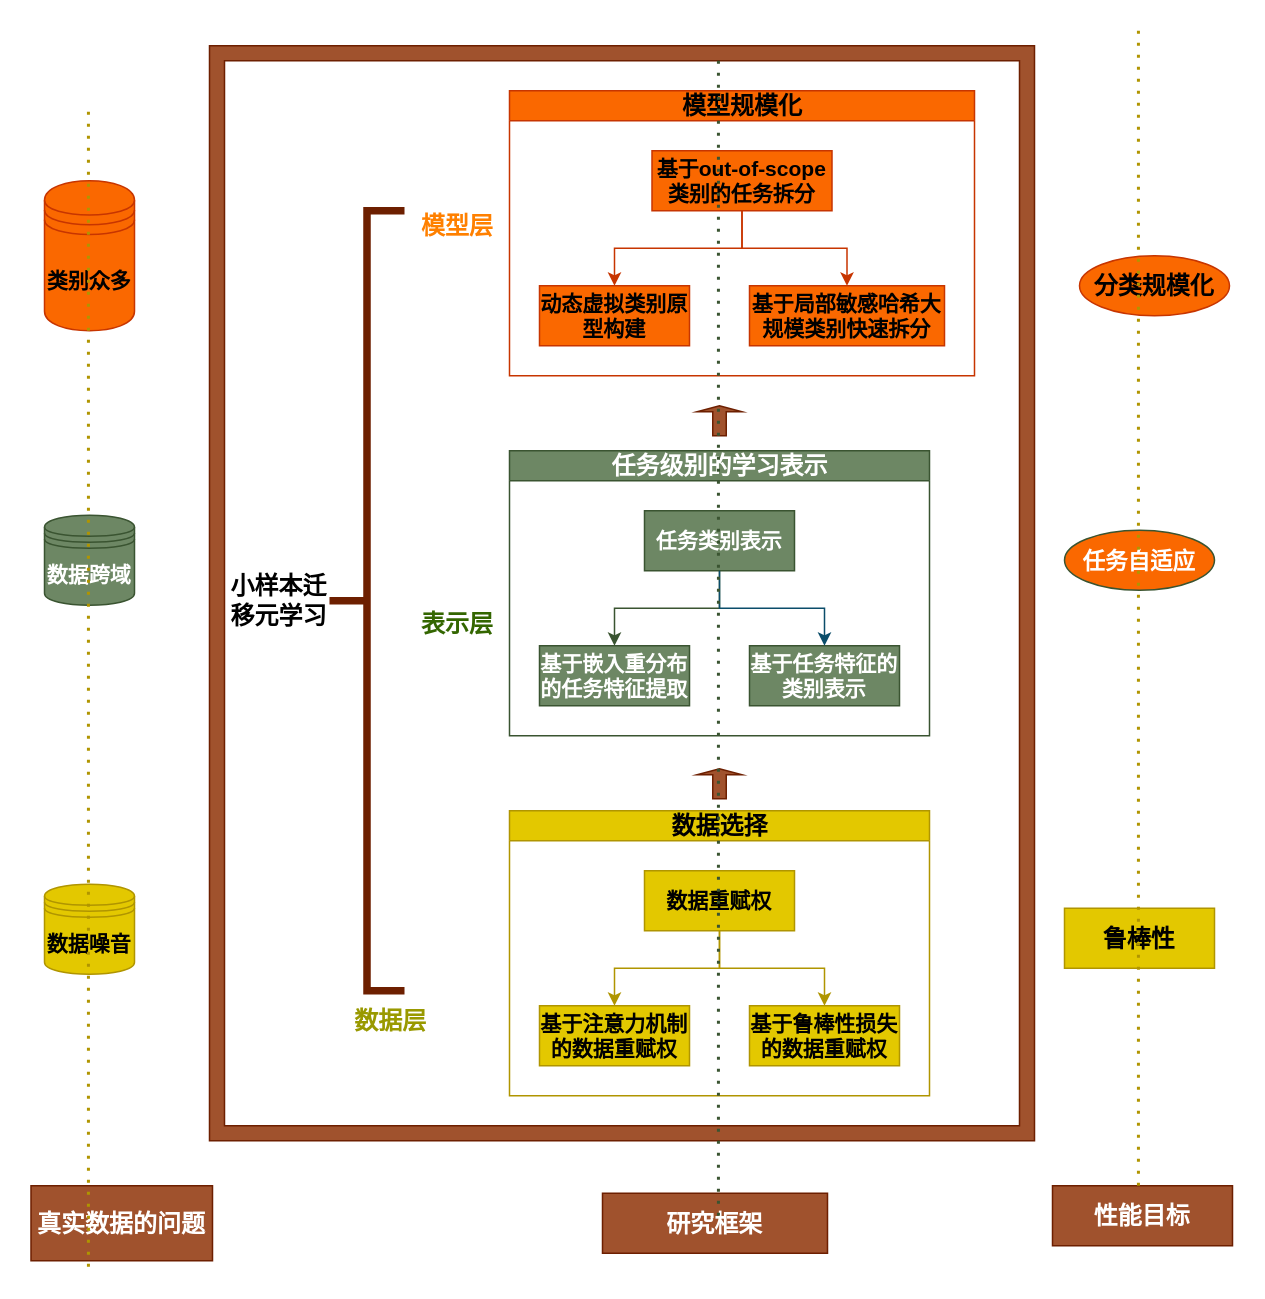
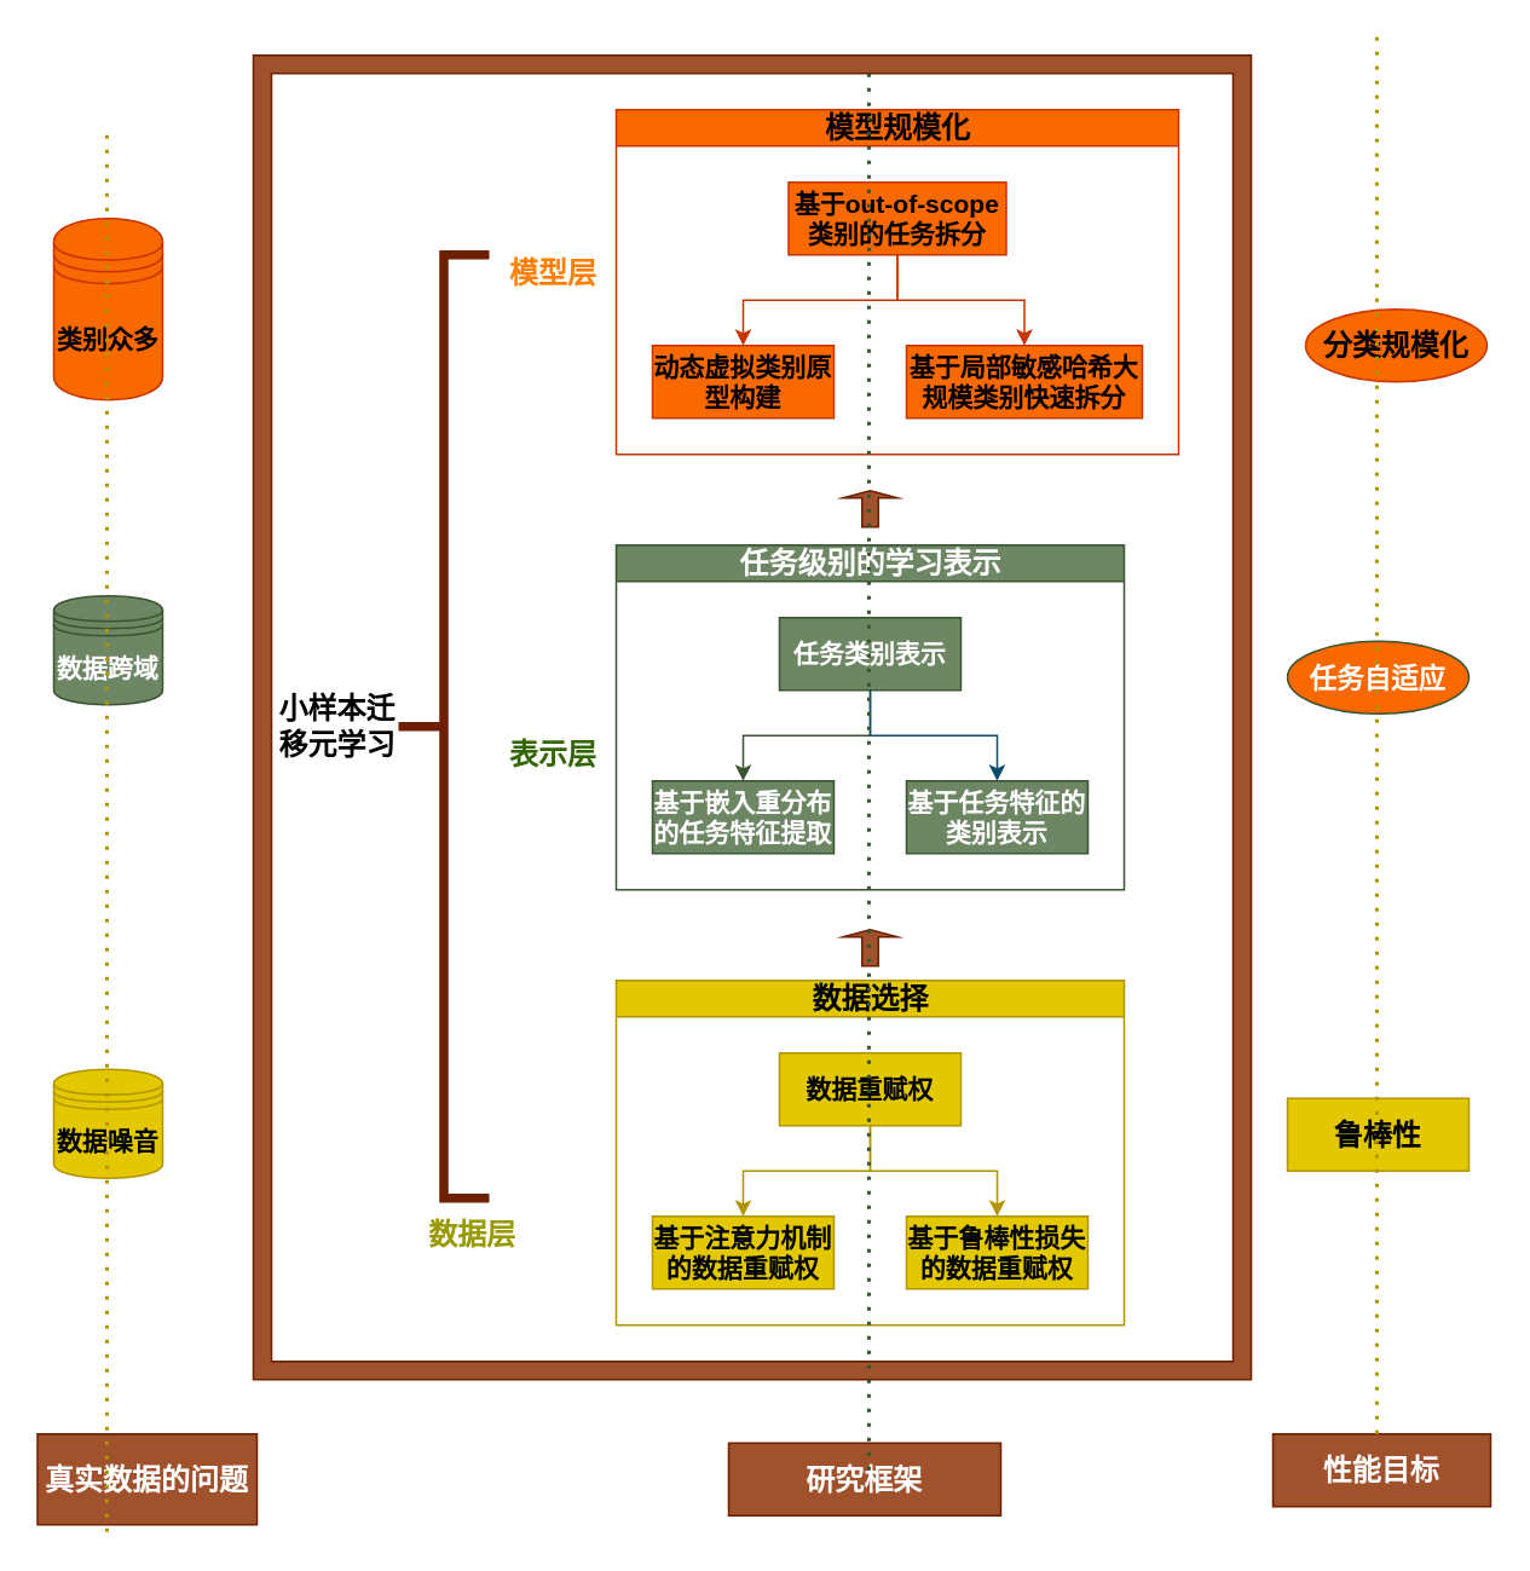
- <mxCell id="4" value="&lt;font style=&quot;font-size: 14px&quot;&gt;&lt;b&gt;数据跨域&lt;/b&gt;&lt;/font&gt;" style="shape=datastore;whiteSpace=wrap;html=1;fillColor=#6d8764;strokeColor=#3A5431;fontColor=#ffffff;" vertex="1" parent="1"><mxGeometry x="29" y="343" width="60" height="60" as="geometry" /></mxCell>
+ <mxCell id="4" value="&lt;font style=&quot;font-size: 14px&quot;&gt;&lt;b&gt;数据跨域&lt;/b&gt;&lt;/font&gt;" style="shape=datastore;whiteSpace=wrap;html=1;fillColor=#6d8764;strokeColor=#3A5431;fontColor=#ffffff;" vertex="1" parent="1"><mxGeometry x="29" y="328" width="60" height="60" as="geometry" /></mxCell>
